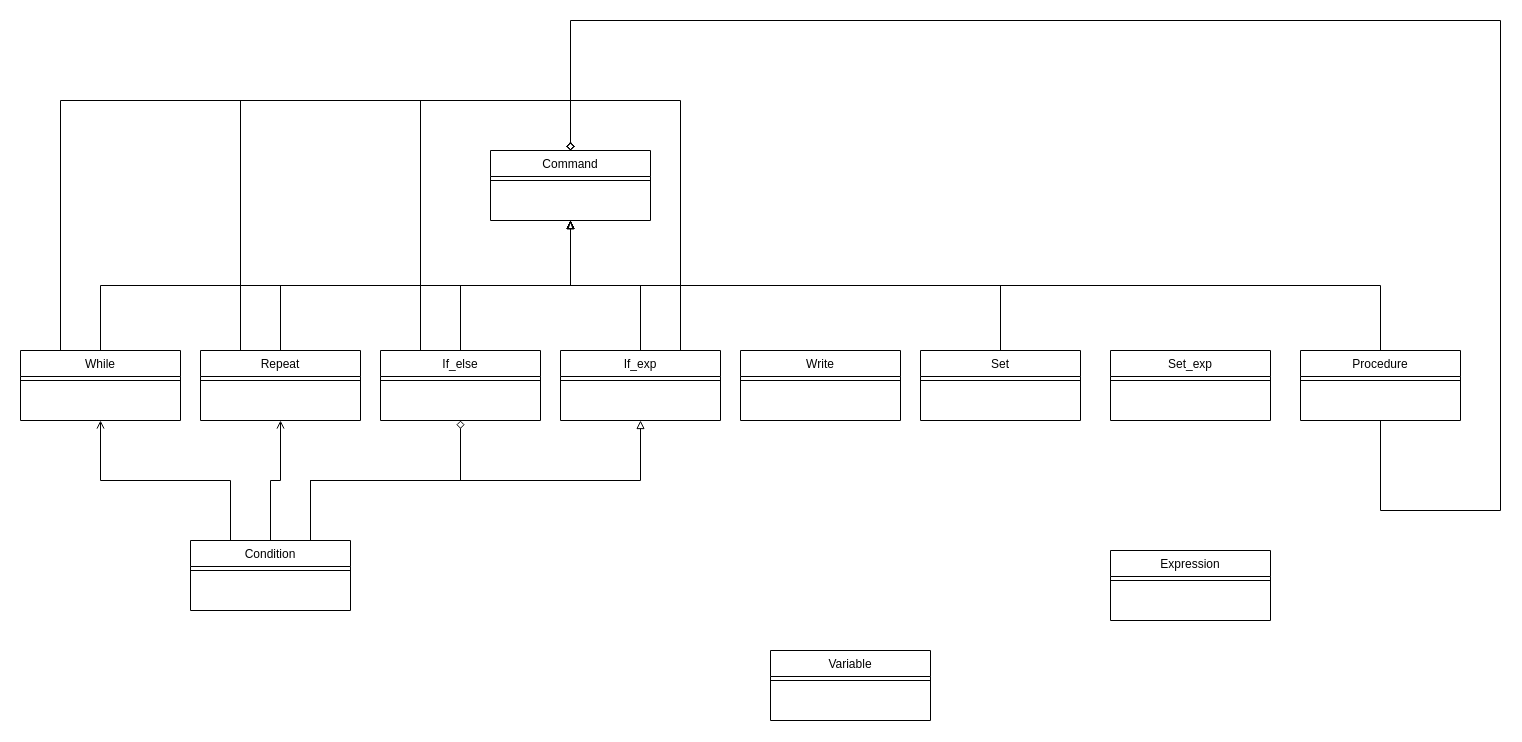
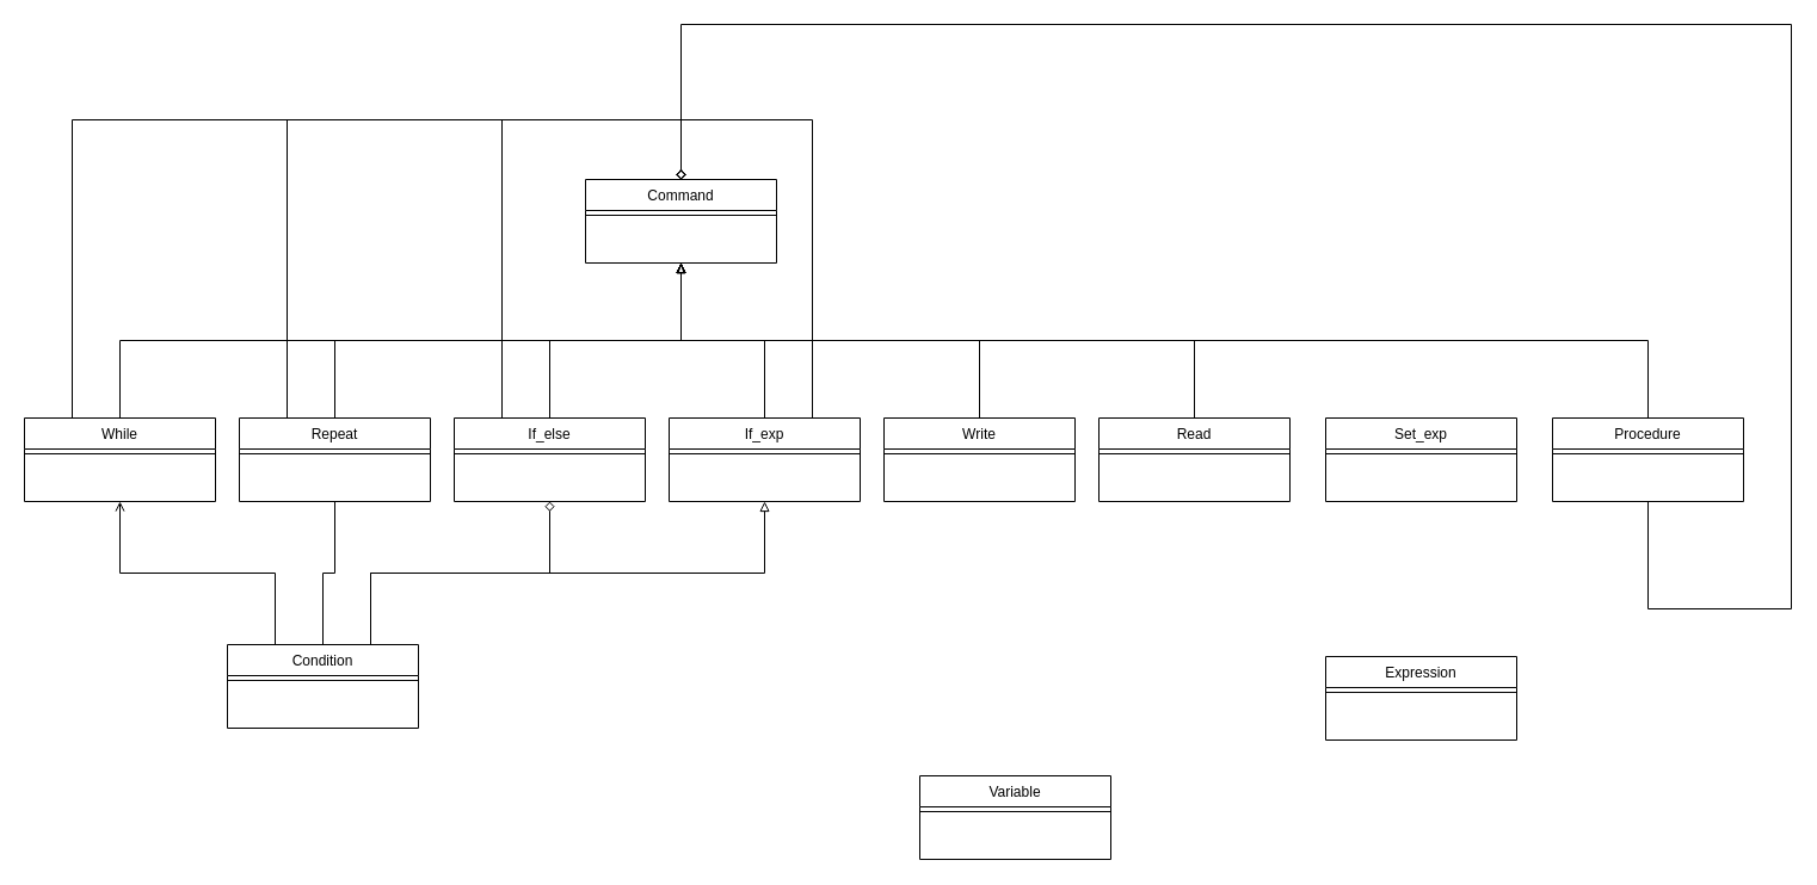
+ <mxCell id="37" style="edgeStyle=orthogonalEdgeStyle;rounded=0;orthogonalLoop=1;jettySize=auto;html=1;exitX=0.5;exitY=0;exitDx=0;exitDy=0;endArrow=block;endFill=0;" edge="1" parent="1" source="38" target="14"><mxGeometry relative="1" as="geometry" /></mxCell>
- <mxCell id="35" value="Set" style="swimlane;fontStyle=0;align=center;verticalAlign=top;childLayout=stackLayout;horizontal=1;startSize=26;horizontalStack=0;resizeParent=1;resizeLast=0;collapsible=1;marginBottom=0;rounded=0;shadow=0;strokeWidth=1;" vertex="1" parent="1"><mxGeometry x="920" y="350" width="160" height="70" as="geometry"><mxRectangle x="130" y="380" width="160" height="26" as="alternateBounds" /></mxGeometry></mxCell>
+ <mxCell id="35" value="Read" style="swimlane;fontStyle=0;align=center;verticalAlign=top;childLayout=stackLayout;horizontal=1;startSize=26;horizontalStack=0;resizeParent=1;resizeLast=0;collapsible=1;marginBottom=0;rounded=0;shadow=0;strokeWidth=1;" vertex="1" parent="1"><mxGeometry x="920" y="350" width="160" height="70" as="geometry"><mxRectangle x="130" y="380" width="160" height="26" as="alternateBounds" /></mxGeometry></mxCell>
- <mxCell id="4" style="edgeStyle=orthogonalEdgeStyle;rounded=0;orthogonalLoop=1;jettySize=auto;html=1;exitX=0.5;exitY=0;exitDx=0;exitDy=0;endArrow=open;endFill=0;" edge="1" parent="1" source="8" target="26"><mxGeometry relative="1" as="geometry" /></mxCell>
+ <mxCell id="4" style="edgeStyle=orthogonalEdgeStyle;rounded=0;orthogonalLoop=1;jettySize=auto;html=1;exitX=0.5;exitY=0;exitDx=0;exitDy=0;endArrow=none;endFill=0;" edge="1" parent="1" source="8" target="26"><mxGeometry relative="1" as="geometry" /></mxCell>
